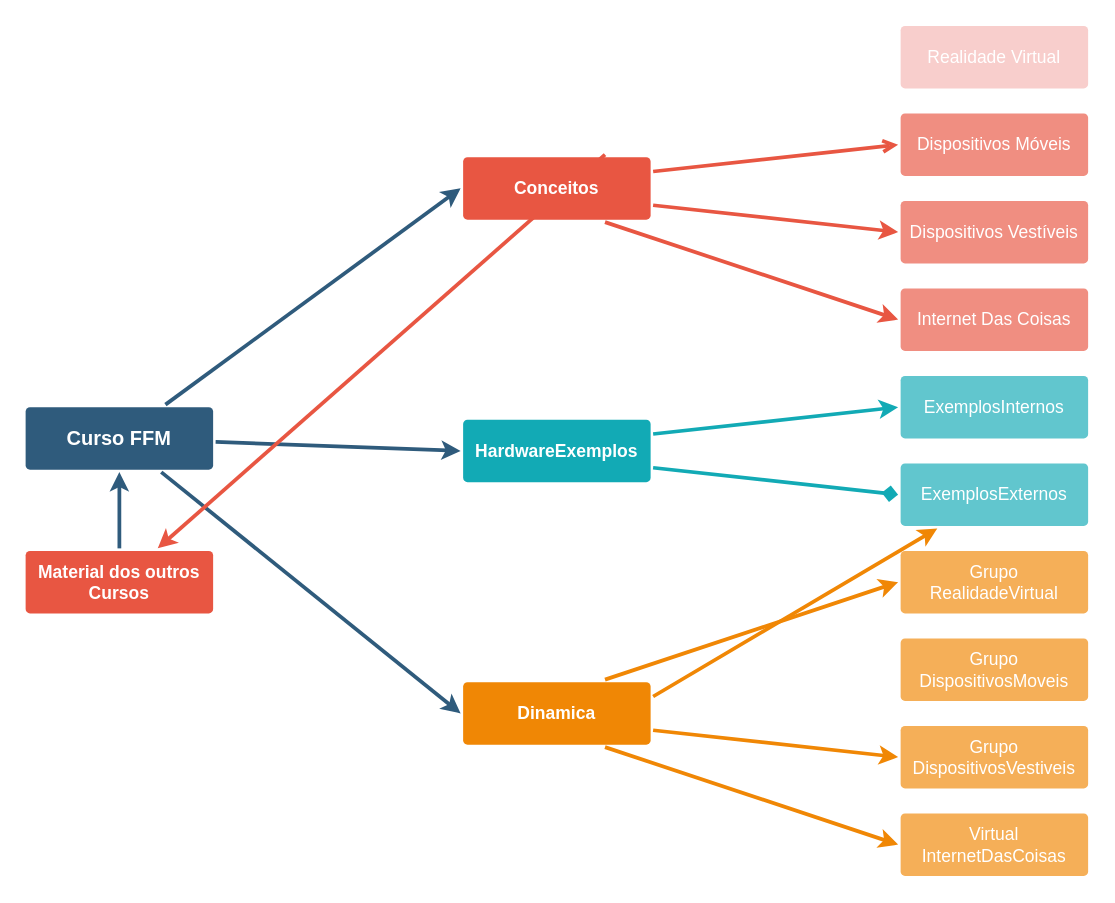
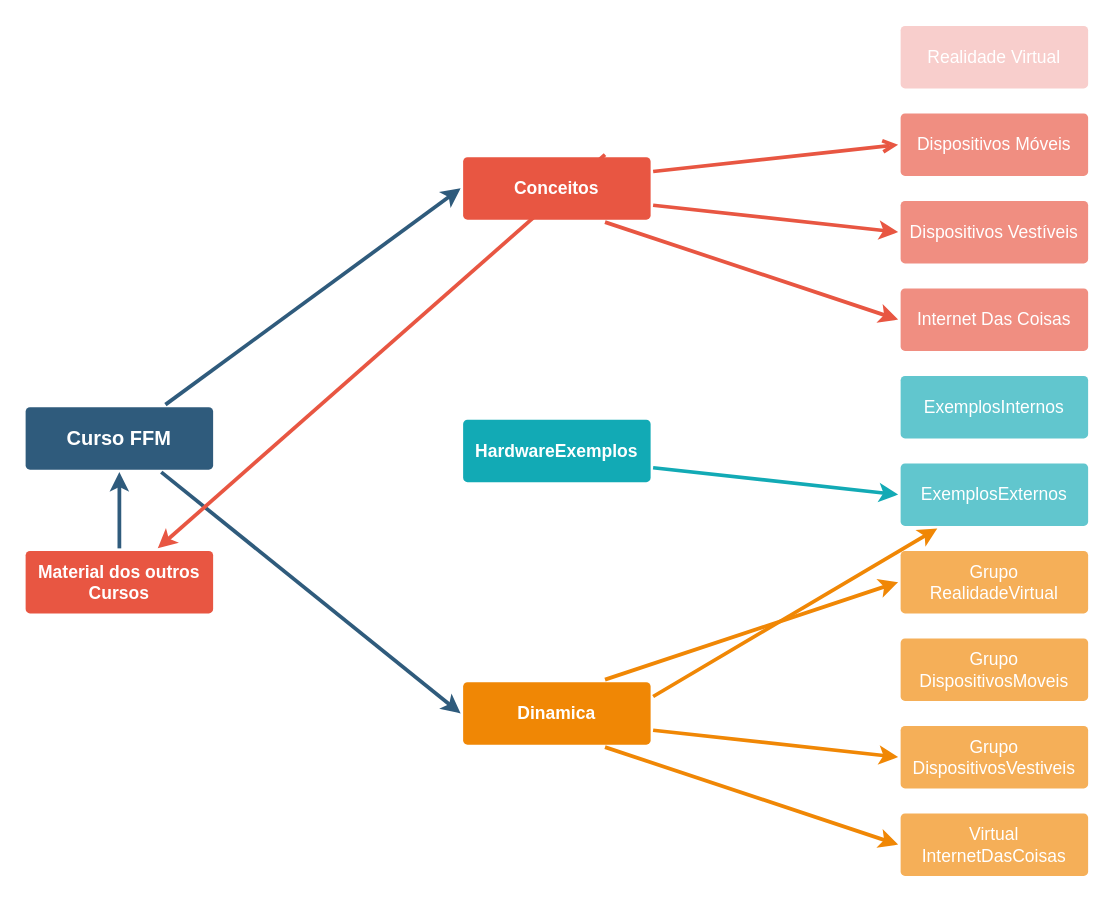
- <mxCell id="21" value="" style="edgeStyle=none;rounded=1;jumpStyle=none;html=1;shadow=0;labelBackgroundColor=none;startArrow=none;startFill=0;jettySize=auto;orthogonalLoop=1;strokeColor=#12AAB5;strokeWidth=3;fontFamily=Helvetica;fontSize=14;fontColor=#FFFFFF;spacing=5;fontStyle=1;fillColor=#b0e3e6;exitX=1;exitY=0.25;exitDx=0;exitDy=0;entryX=0;entryY=0.5;entryDx=0;entryDy=0;" parent="1" source="18" target="20" edge="1"><mxGeometry relative="1" as="geometry"><mxPoint x="548" y="355" as="sourcePoint" /><mxPoint x="705" y="315" as="targetPoint" /></mxGeometry></mxCell>
- <mxCell id="3" value="" style="edgeStyle=none;rounded=0;jumpStyle=none;html=1;shadow=0;labelBackgroundColor=none;startArrow=none;startFill=0;endArrow=classic;endFill=1;jettySize=auto;orthogonalLoop=1;strokeColor=#2F5B7C;strokeWidth=3;fontFamily=Helvetica;fontSize=16;fontColor=#23445D;spacing=5;entryX=0;entryY=0.5;entryDx=0;entryDy=0;" parent="1" source="6" target="18" edge="1"><mxGeometry relative="1" as="geometry"><mxPoint x="303" y="326" as="targetPoint" /></mxGeometry></mxCell>
- <mxCell id="27" value="" style="edgeStyle=none;rounded=1;jumpStyle=none;html=1;shadow=0;labelBackgroundColor=none;startArrow=none;startFill=0;jettySize=auto;orthogonalLoop=1;strokeColor=#12AAB5;strokeWidth=3;fontFamily=Helvetica;fontSize=14;fontColor=#FFFFFF;spacing=5;fontStyle=1;fillColor=#b0e3e6;exitX=1;exitY=0.75;exitDx=0;exitDy=0;entryX=0;entryY=0.5;entryDx=0;entryDy=0;endArrow=diamond;" parent="1" source="18" target="19" edge="1"><mxGeometry relative="1" as="geometry"><mxPoint x="541" y="384" as="sourcePoint" /><mxPoint x="716" y="398" as="targetPoint" /></mxGeometry></mxCell>
+ <mxCell id="27" value="" style="edgeStyle=none;rounded=1;jumpStyle=none;html=1;shadow=0;labelBackgroundColor=none;startArrow=none;startFill=0;jettySize=auto;orthogonalLoop=1;strokeColor=#12AAB5;strokeWidth=3;fontFamily=Helvetica;fontSize=14;fontColor=#FFFFFF;spacing=5;fontStyle=1;fillColor=#b0e3e6;exitX=1;exitY=0.75;exitDx=0;exitDy=0;entryX=0;entryY=0.5;entryDx=0;entryDy=0;" parent="1" source="18" target="19" edge="1"><mxGeometry relative="1" as="geometry"><mxPoint x="541" y="384" as="sourcePoint" /><mxPoint x="716" y="398" as="targetPoint" /></mxGeometry></mxCell>
